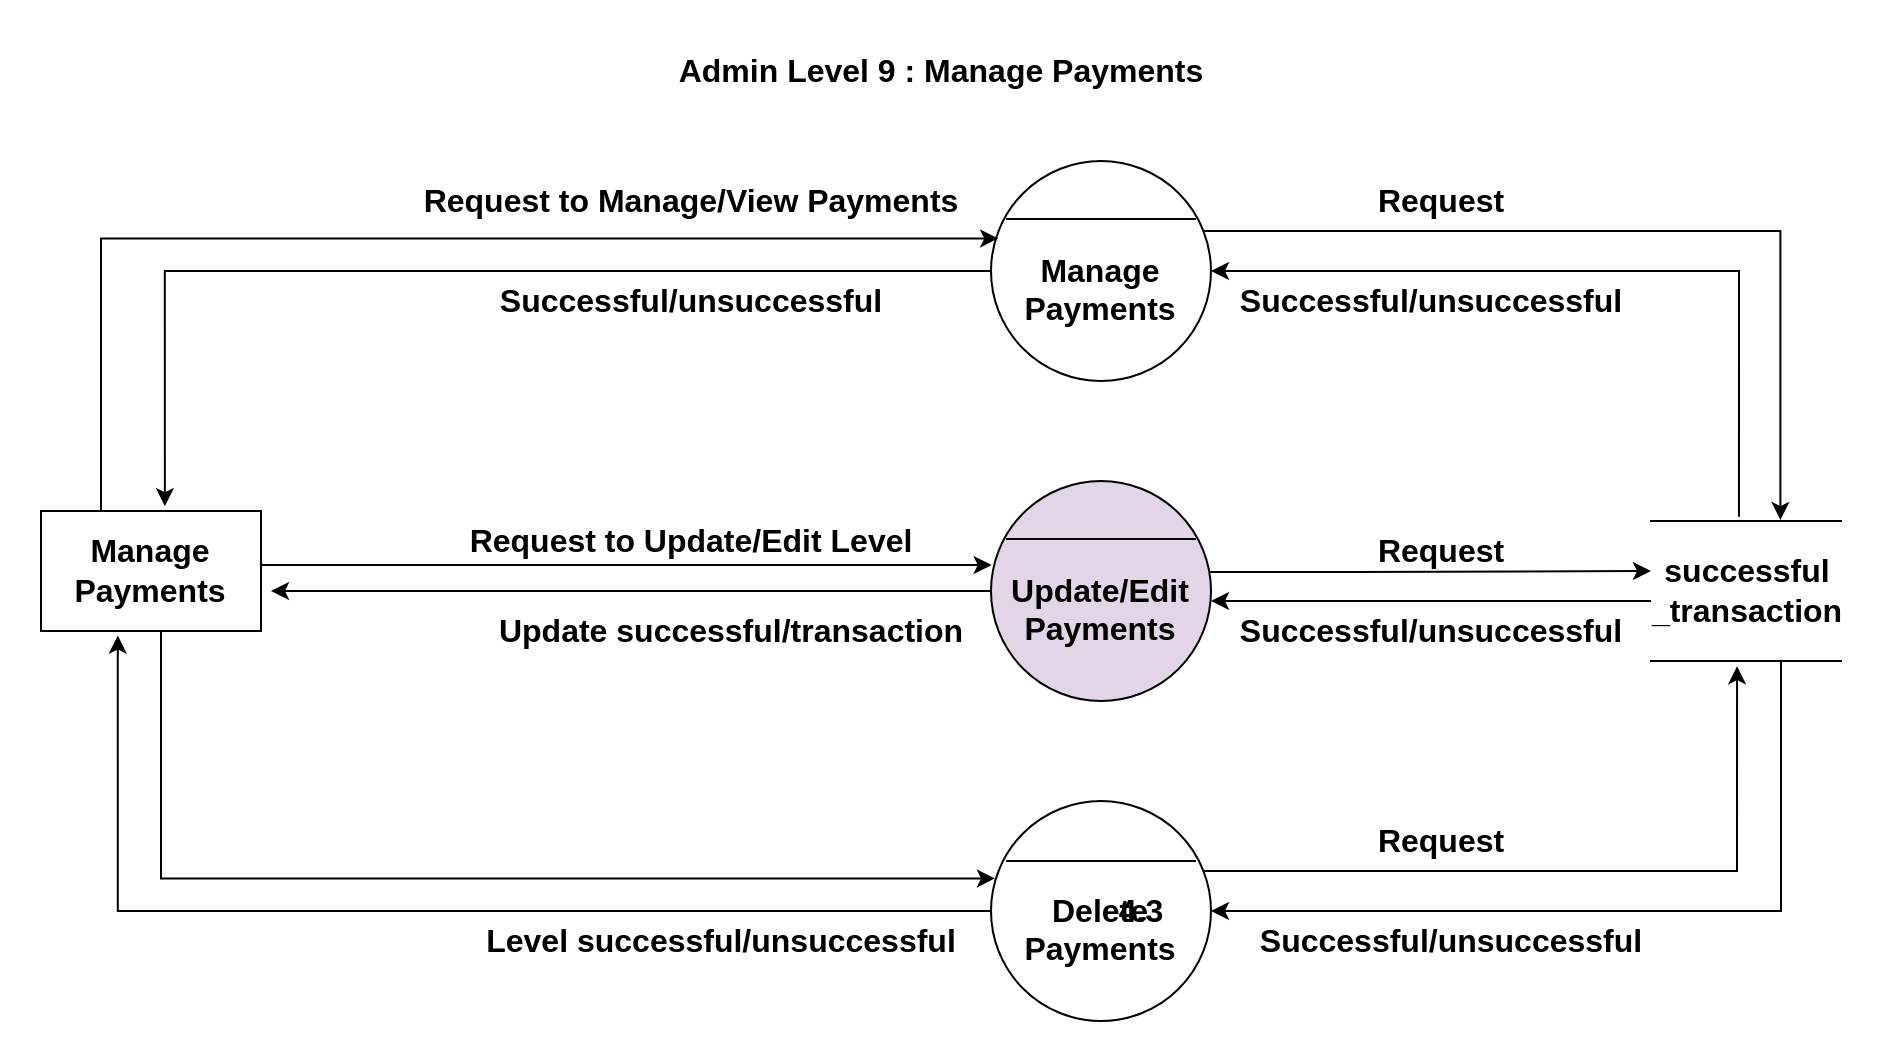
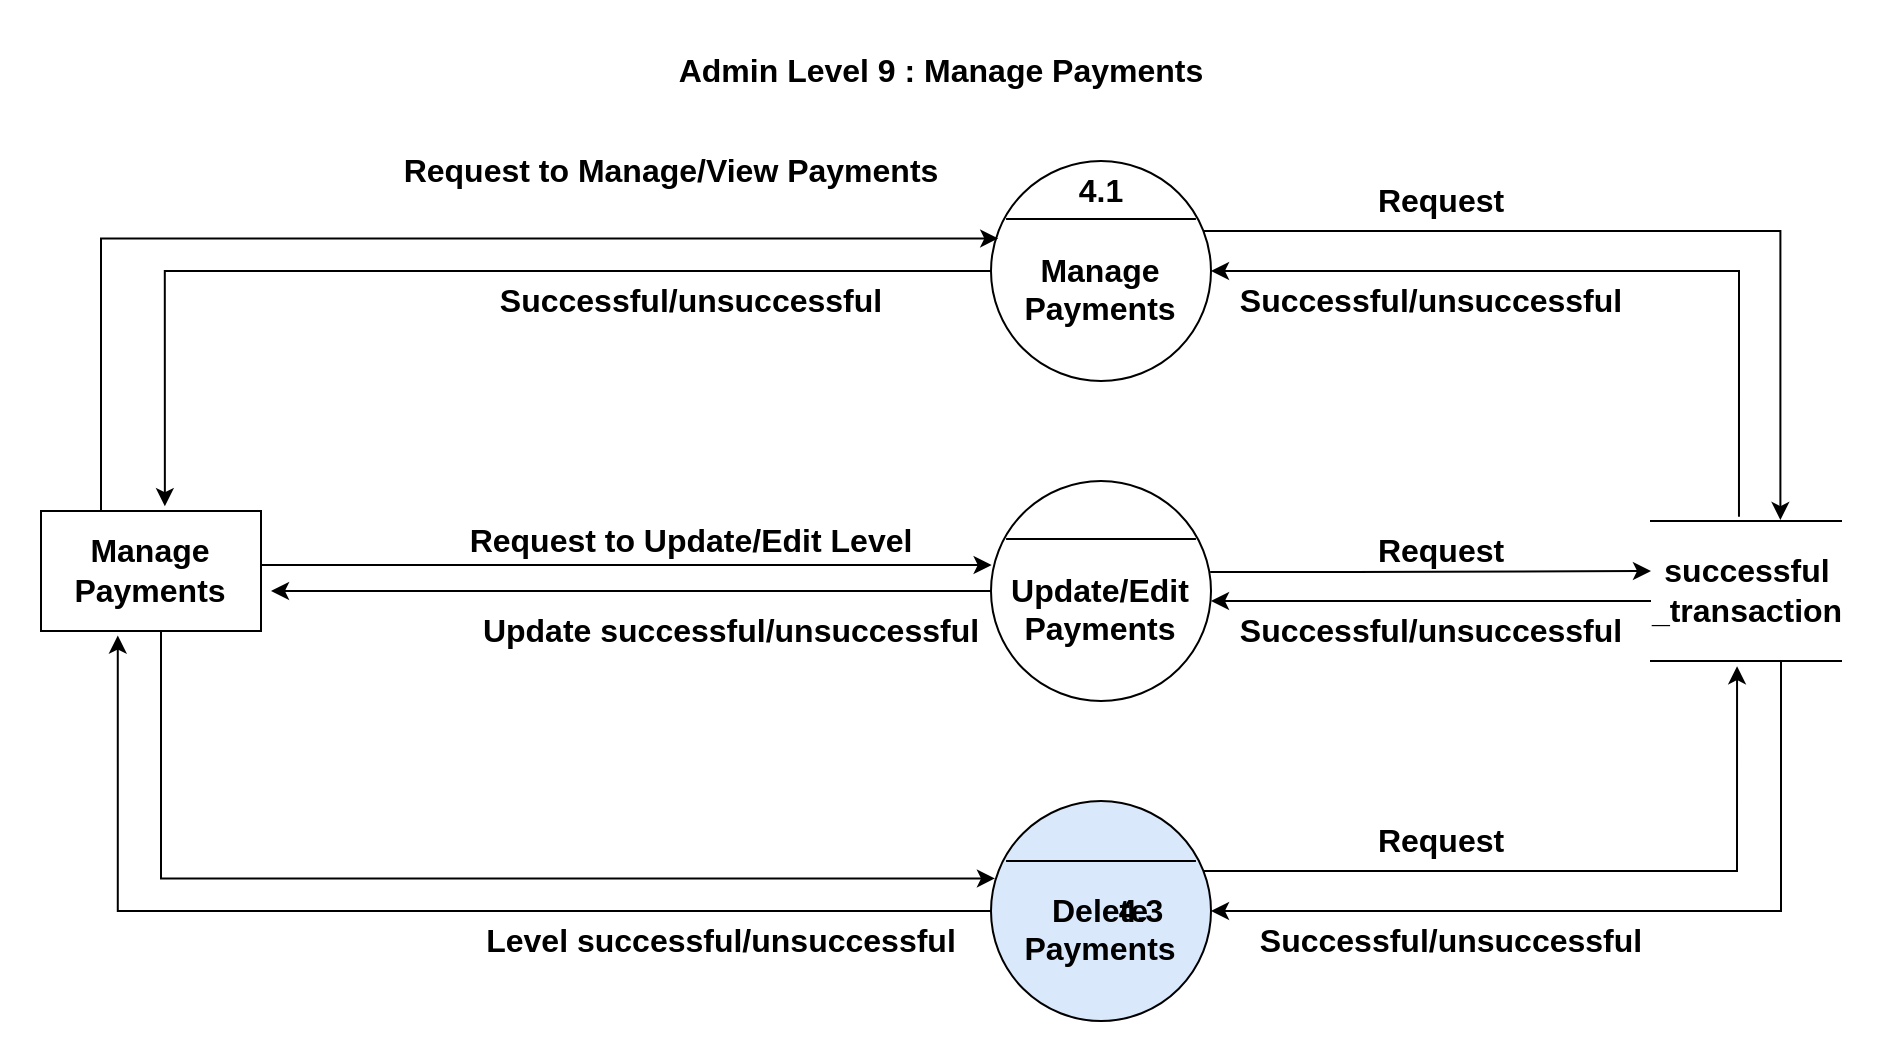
+ <mxCell id="20" value="&lt;span style=&quot;font-size: 16px;&quot;&gt;&lt;b&gt;4.1&lt;/b&gt;&lt;/span&gt;" style="text;html=1;align=center;verticalAlign=middle;resizable=0;points=[];autosize=1;strokeColor=none;fillColor=none;" parent="1" vertex="1"><mxGeometry x="525" y="80" width="50" height="30" as="geometry" /></mxCell>
- <mxCell id="14" value="&lt;b&gt;Request to Manage/View Payments&lt;/b&gt;" style="text;html=1;align=center;verticalAlign=middle;resizable=0;points=[];autosize=1;strokeColor=none;fillColor=none;fontSize=16;" parent="1" vertex="1"><mxGeometry x="200" y="85" width="290" height="30" as="geometry" /></mxCell>
+ <mxCell id="14" value="&lt;b&gt;Request to Manage/View Payments&lt;/b&gt;" style="text;html=1;align=center;verticalAlign=middle;resizable=0;points=[];autosize=1;strokeColor=none;fillColor=none;fontSize=16;" parent="1" vertex="1"><mxGeometry x="190" y="70" width="290" height="30" as="geometry" /></mxCell>
- <mxCell id="6" value="&lt;b&gt;&lt;br&gt;Update/Edit&lt;br&gt;Payments&lt;br&gt;&lt;/b&gt;" style="ellipse;whiteSpace=wrap;html=1;aspect=fixed;fontSize=16;fillColor=#e1d5e7;" parent="1" vertex="1"><mxGeometry x="495" y="240" width="110" height="110" as="geometry" /></mxCell>
+ <mxCell id="6" value="&lt;b&gt;&lt;br&gt;Update/Edit&lt;br&gt;Payments&lt;br&gt;&lt;/b&gt;" style="ellipse;whiteSpace=wrap;html=1;aspect=fixed;fontSize=16;" parent="1" vertex="1"><mxGeometry x="495" y="240" width="110" height="110" as="geometry" /></mxCell>
- <mxCell id="33" value="&lt;b&gt;Update successful/transaction&lt;/b&gt;" style="text;html=1;align=center;verticalAlign=middle;resizable=0;points=[];autosize=1;strokeColor=none;fillColor=none;fontSize=16;" parent="1" vertex="1"><mxGeometry x="230" y="300" width="270" height="30" as="geometry" /></mxCell>
+ <mxCell id="33" value="&lt;b&gt;Update successful/unsuccessful&lt;/b&gt;" style="text;html=1;align=center;verticalAlign=middle;resizable=0;points=[];autosize=1;strokeColor=none;fillColor=none;fontSize=16;" parent="1" vertex="1"><mxGeometry x="230" y="300" width="270" height="30" as="geometry" /></mxCell>
- <mxCell id="12" value="&lt;b&gt;&lt;br&gt;Delete&lt;br&gt;Payments&lt;br&gt;&lt;/b&gt;" style="ellipse;whiteSpace=wrap;html=1;aspect=fixed;fontSize=16;" parent="1" vertex="1"><mxGeometry x="495" y="400" width="110" height="110" as="geometry" /></mxCell>
+ <mxCell id="12" value="&lt;b&gt;&lt;br&gt;Delete&lt;br&gt;Payments&lt;br&gt;&lt;/b&gt;" style="ellipse;whiteSpace=wrap;html=1;aspect=fixed;fontSize=16;fillColor=#dae8fc;" parent="1" vertex="1"><mxGeometry x="495" y="400" width="110" height="110" as="geometry" /></mxCell>
